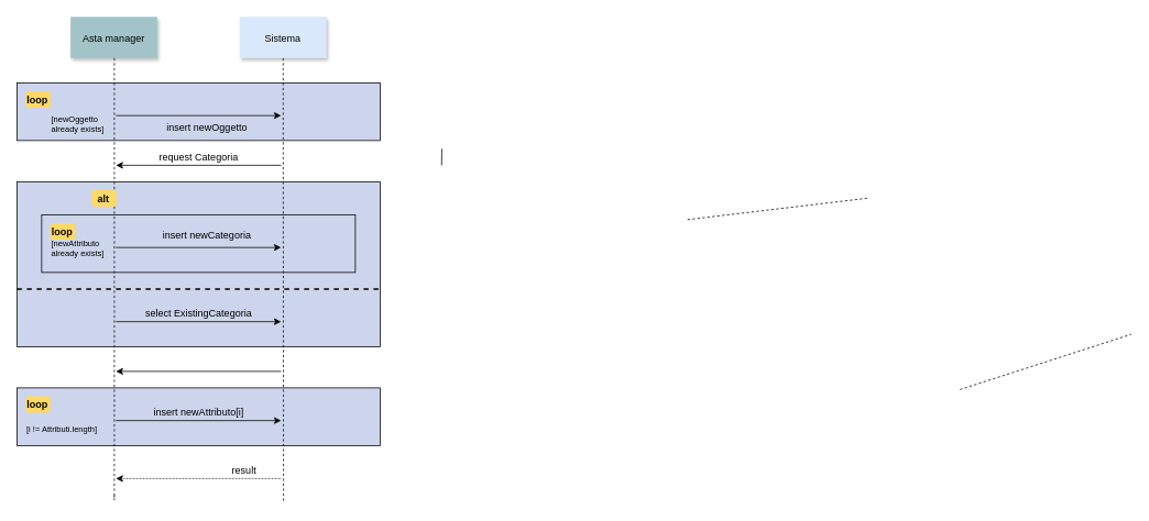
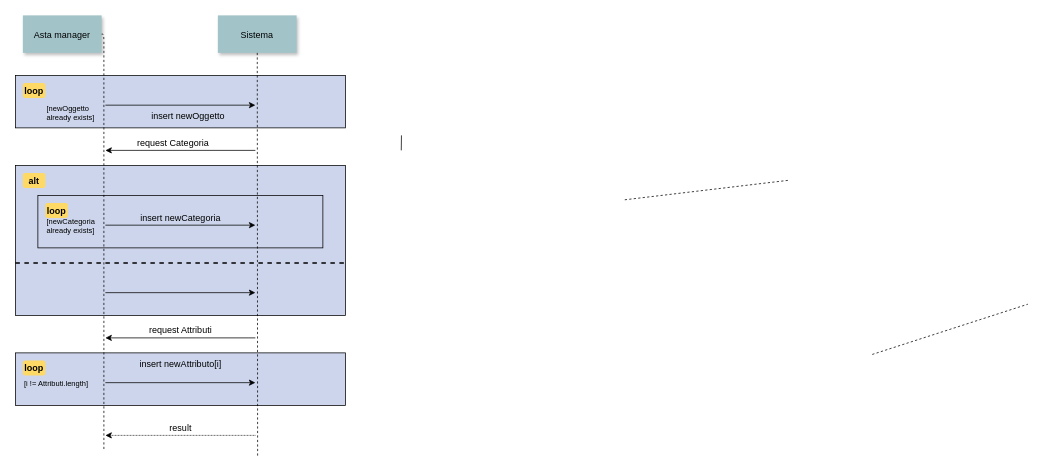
- <mxCell id="6" value="Asta manager" style="shadow=1;fillColor=#A2C4C9;strokeColor=none" parent="1" vertex="1"><mxGeometry x="85" y="20" width="105" height="50" as="geometry" /></mxCell>
+ <mxCell id="6" value="Asta manager" style="shadow=1;fillColor=#A2C4C9;strokeColor=none" parent="1" vertex="1"><mxGeometry x="30" y="20" width="105" height="50" as="geometry" /></mxCell>
- <mxCell id="7" value="Sistema" style="shadow=1;fillColor=#dae8fc;strokeColor=none;" parent="1" vertex="1"><mxGeometry x="290" y="20" width="105" height="50" as="geometry" /></mxCell>
+ <mxCell id="7" value="Sistema" style="shadow=1;fillColor=#A2C4C9;strokeColor=none" parent="1" vertex="1"><mxGeometry x="290" y="20" width="105" height="50" as="geometry" /></mxCell>
- <mxCell id="18" value="request Categoria" style="text;html=1;strokeColor=none;fillColor=none;align=center;verticalAlign=middle;whiteSpace=wrap;rounded=0;" vertex="1" parent="1"><mxGeometry x="177.5" y="180" width="125" height="20" as="geometry" /></mxCell>
+ <mxCell id="18" value="request Categoria" style="text;html=1;strokeColor=none;fillColor=none;align=center;verticalAlign=middle;whiteSpace=wrap;rounded=0;" vertex="1" parent="1"><mxGeometry x="167.5" y="180" width="125" height="20" as="geometry" /></mxCell>
- <mxCell id="19" value="alt" style="rounded=1;fontStyle=1;fillColor=#FFD966;strokeColor=none" vertex="1" parent="1"><mxGeometry x="110" y="230" width="30" height="20" as="geometry" /></mxCell>
+ <mxCell id="19" value="alt" style="rounded=1;fontStyle=1;fillColor=#FFD966;strokeColor=none" vertex="1" parent="1"><mxGeometry x="30" y="230" width="30" height="20" as="geometry" /></mxCell>
- <mxCell id="22" value="insert newCategoria" style="text;html=1;strokeColor=none;fillColor=none;align=center;verticalAlign=middle;whiteSpace=wrap;rounded=0;" vertex="1" parent="1"><mxGeometry x="187.5" y="275" width="125" height="20" as="geometry" /></mxCell>
+ <mxCell id="22" value="insert newCategoria" style="text;html=1;strokeColor=none;fillColor=none;align=center;verticalAlign=middle;whiteSpace=wrap;rounded=0;" vertex="1" parent="1"><mxGeometry x="177.5" y="280" width="125" height="20" as="geometry" /></mxCell>
- <mxCell id="23" value="[newAttributo&lt;br style=&quot;font-size: 10px&quot;&gt;already exists]" style="text;html=1;strokeColor=none;fillColor=none;align=left;verticalAlign=middle;whiteSpace=wrap;rounded=0;fontSize=10;" vertex="1" parent="1"><mxGeometry x="60" y="290" width="90" height="20" as="geometry" /></mxCell>
+ <mxCell id="23" value="[newCategoria&lt;br style=&quot;font-size: 10px&quot;&gt;already exists]" style="text;html=1;strokeColor=none;fillColor=none;align=left;verticalAlign=middle;whiteSpace=wrap;rounded=0;fontSize=10;" vertex="1" parent="1"><mxGeometry x="60" y="290" width="90" height="20" as="geometry" /></mxCell>
- <mxCell id="26" value="select ExistingCategoria" style="text;html=1;strokeColor=none;fillColor=none;align=center;verticalAlign=middle;whiteSpace=wrap;rounded=0;" vertex="1" parent="1"><mxGeometry x="173.75" y="370" width="132.5" height="20" as="geometry" /></mxCell>
+ <mxCell id="31" value="request Attributi" style="text;html=1;strokeColor=none;fillColor=none;align=center;verticalAlign=middle;whiteSpace=wrap;rounded=0;" vertex="1" parent="1"><mxGeometry x="177.5" y="430" width="125" height="20" as="geometry" /></mxCell>
- <mxCell id="29" value="insert newAttributo[i]" style="text;html=1;strokeColor=none;fillColor=none;align=center;verticalAlign=middle;whiteSpace=wrap;rounded=0;" vertex="1" parent="1"><mxGeometry x="177.5" y="490" width="125" height="20" as="geometry" /></mxCell>
+ <mxCell id="29" value="insert newAttributo[i]" style="text;html=1;strokeColor=none;fillColor=none;align=center;verticalAlign=middle;whiteSpace=wrap;rounded=0;" vertex="1" parent="1"><mxGeometry x="177.5" y="475" width="125" height="20" as="geometry" /></mxCell>
- <mxCell id="28" value="[i != Attributi.length]" style="text;html=1;strokeColor=none;fillColor=none;align=left;verticalAlign=middle;whiteSpace=wrap;rounded=0;fontSize=10;" vertex="1" parent="1"><mxGeometry x="30" y="510" width="90" height="20" as="geometry" /></mxCell>
+ <mxCell id="28" value="[i != Attributi.length]" style="text;html=1;strokeColor=none;fillColor=none;align=left;verticalAlign=middle;whiteSpace=wrap;rounded=0;fontSize=10;" vertex="1" parent="1"><mxGeometry x="30" y="500" width="90" height="20" as="geometry" /></mxCell>
- <mxCell id="34" value="result" style="text;html=1;strokeColor=none;fillColor=none;align=center;verticalAlign=middle;whiteSpace=wrap;rounded=0;" vertex="1" parent="1"><mxGeometry x="232.5" y="560" width="125" height="20" as="geometry" /></mxCell>
+ <mxCell id="34" value="result" style="text;html=1;strokeColor=none;fillColor=none;align=center;verticalAlign=middle;whiteSpace=wrap;rounded=0;" vertex="1" parent="1"><mxGeometry x="177.5" y="560" width="125" height="20" as="geometry" /></mxCell>
